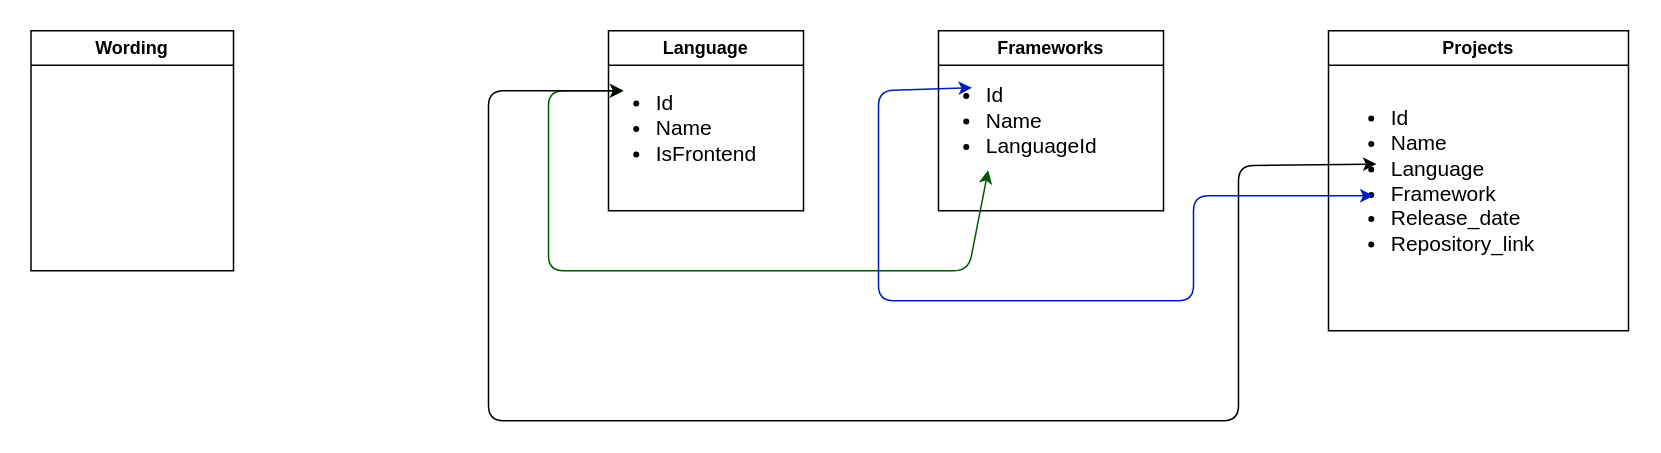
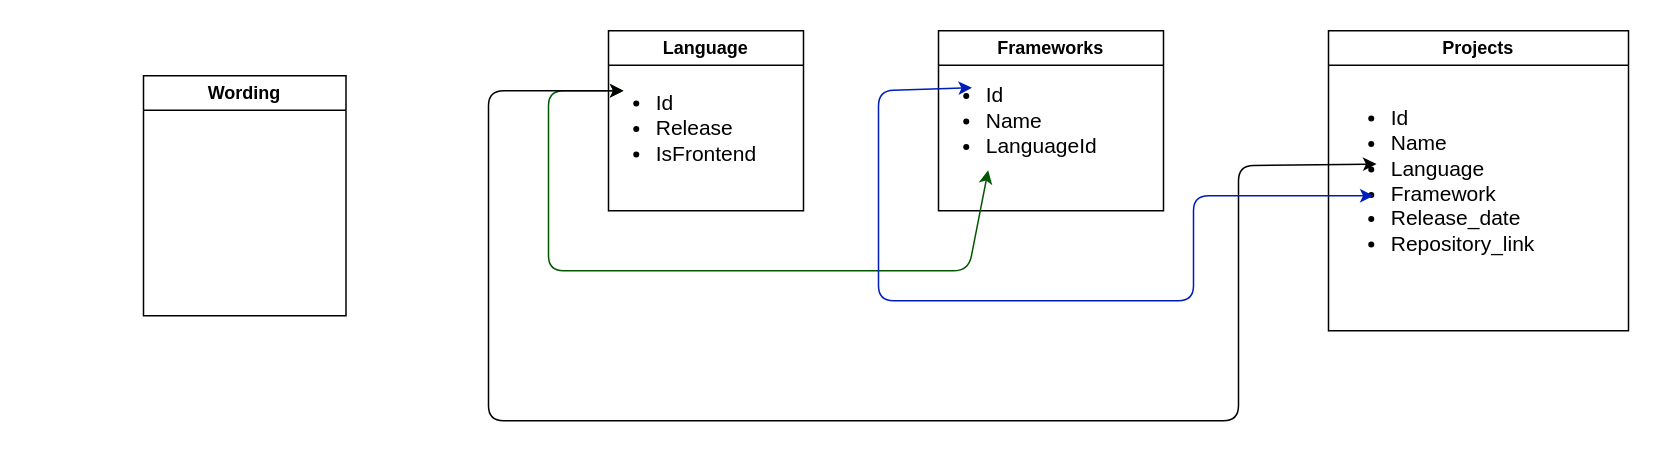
- <mxCell id="3" value="&lt;ul style=&quot;font-size: 14px;&quot;&gt;&lt;li style=&quot;font-size: 14px;&quot;&gt;Id&lt;/li&gt;&lt;li style=&quot;font-size: 14px;&quot;&gt;Name&lt;/li&gt;&lt;li style=&quot;font-size: 14px;&quot;&gt;IsFrontend&amp;nbsp;&lt;/li&gt;&lt;/ul&gt;" style="text;html=1;align=left;verticalAlign=middle;resizable=0;points=[];autosize=1;strokeColor=none;fillColor=none;fontSize=14;" parent="2" vertex="1"><mxGeometry x="-10" y="10" width="130" height="110" as="geometry" /></mxCell>
+ <mxCell id="3" value="&lt;ul style=&quot;font-size: 14px;&quot;&gt;&lt;li style=&quot;font-size: 14px;&quot;&gt;Id&lt;/li&gt;&lt;li style=&quot;font-size: 14px;&quot;&gt;Release&lt;/li&gt;&lt;li style=&quot;font-size: 14px;&quot;&gt;IsFrontend&amp;nbsp;&lt;/li&gt;&lt;/ul&gt;" style="text;html=1;align=left;verticalAlign=middle;resizable=0;points=[];autosize=1;strokeColor=none;fillColor=none;fontSize=14;" parent="2" vertex="1"><mxGeometry x="-10" y="10" width="130" height="110" as="geometry" /></mxCell>
- <mxCell id="11" value="Wording" style="swimlane;whiteSpace=wrap;html=1;" vertex="1" parent="1"><mxGeometry x="20" y="20" width="135" height="160" as="geometry" /></mxCell>
+ <mxCell id="11" value="Wording" style="swimlane;whiteSpace=wrap;html=1;" vertex="1" parent="1"><mxGeometry x="95" y="50" width="135" height="160" as="geometry" /></mxCell>
